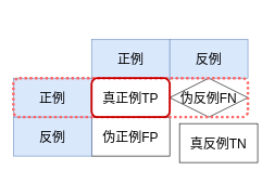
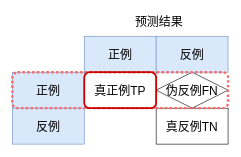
+ <mxCell id="10" value="预测结果" style="text;html=1;strokeColor=none;fillColor=none;align=center;verticalAlign=middle;whiteSpace=wrap;rounded=0;fontSize=20;" vertex="1" parent="1"><mxGeometry x="220" y="20" width="90" height="30" as="geometry" /></mxCell>
- <mxCell id="5" value="伪正例FP" style="rounded=0;whiteSpace=wrap;html=1;fontSize=20;" vertex="1" parent="1"><mxGeometry x="140" y="180" width="120" height="60" as="geometry" /></mxCell>
- <mxCell id="4" value="真反例TN" style="rounded=0;whiteSpace=wrap;html=1;fontSize=20;" vertex="1" parent="1"><mxGeometry x="275" y="190" width="120" height="60" as="geometry" /></mxCell>
+ <mxCell id="4" value="真反例TN" style="rounded=0;whiteSpace=wrap;html=1;fontSize=20;" vertex="1" parent="1"><mxGeometry x="260" y="180" width="120" height="60" as="geometry" /></mxCell>
